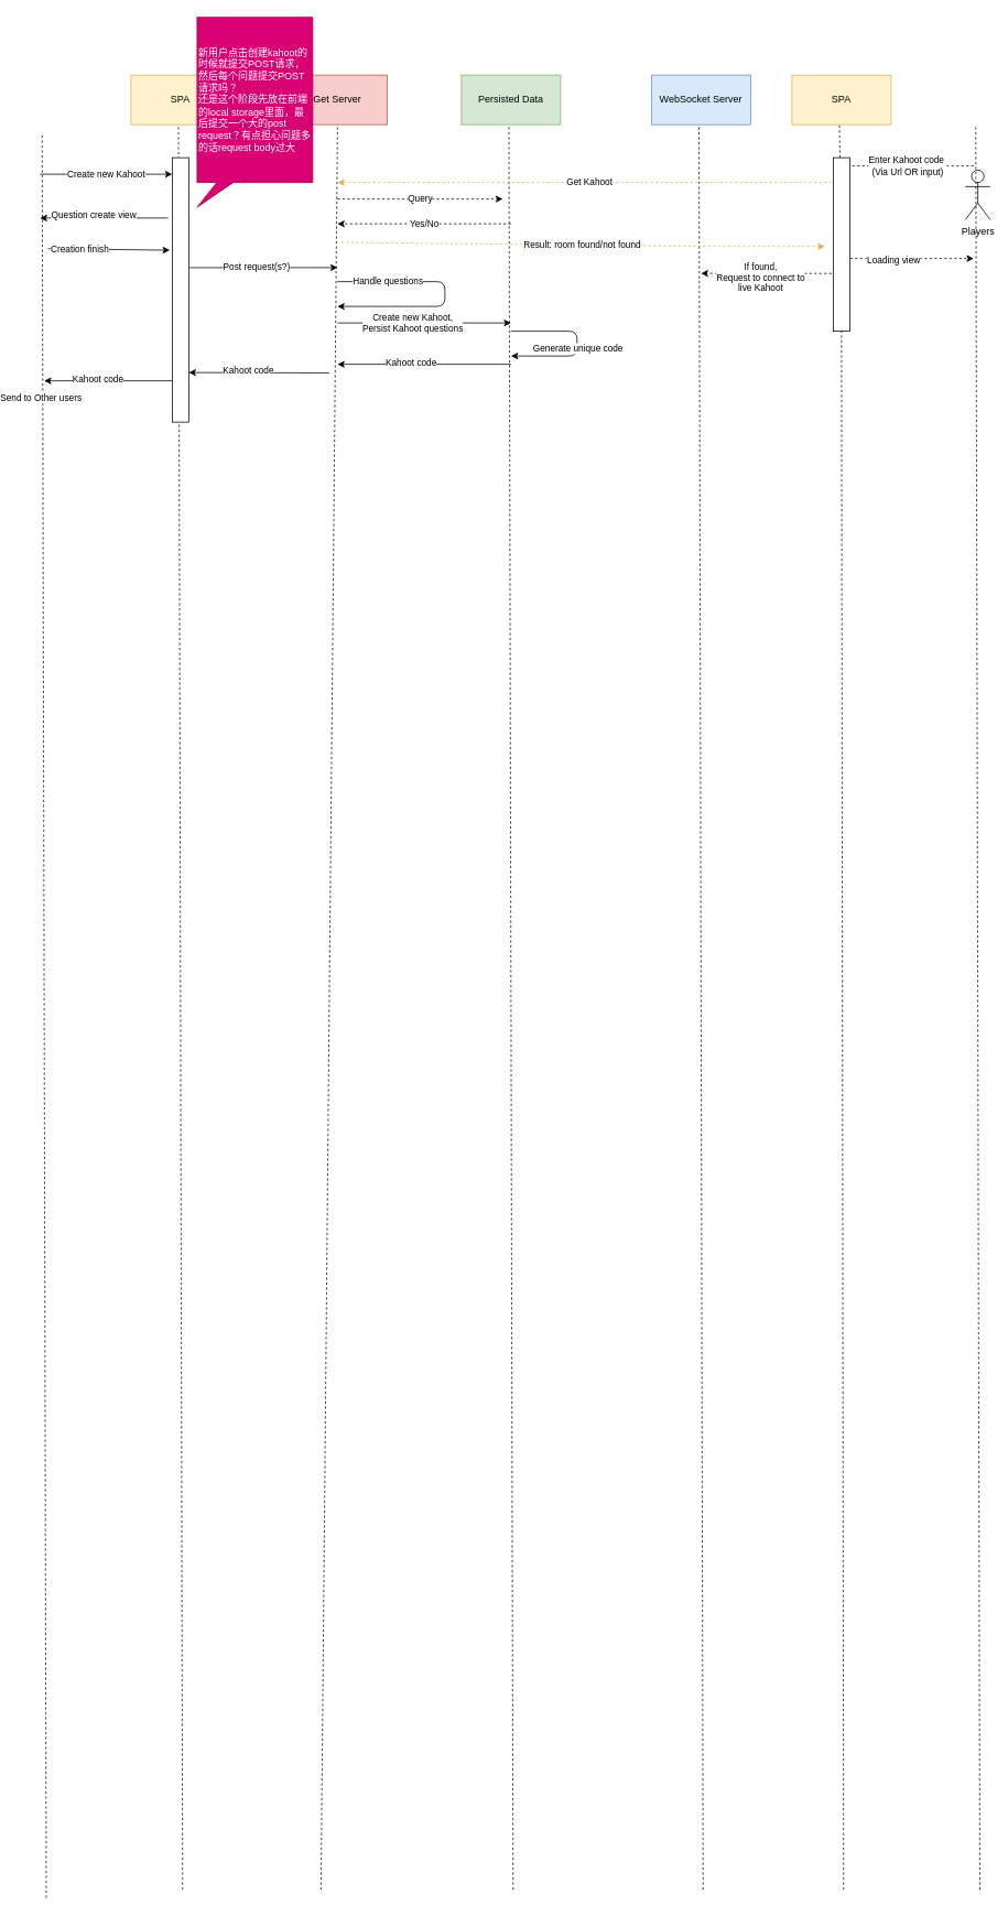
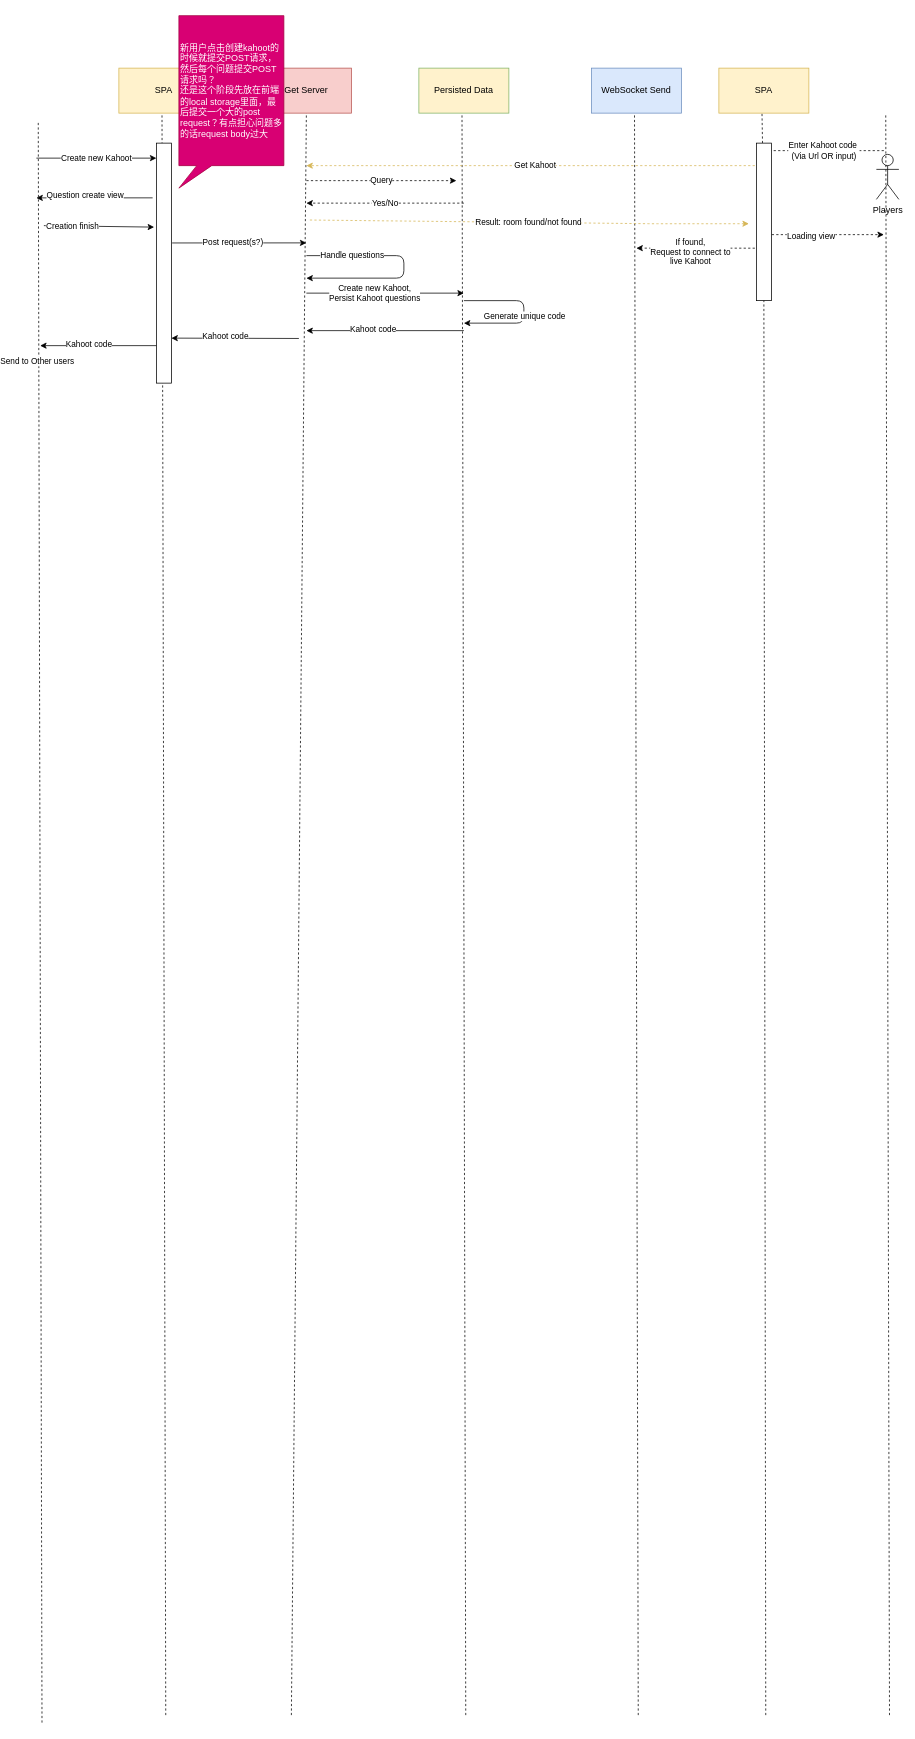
- <mxCell id="5" value="Persisted Data" style="rounded=0;whiteSpace=wrap;html=1;fillColor=#d5e8d4;strokeColor=#82b366;" vertex="1" parent="1"><mxGeometry x="540" y="90" width="120" height="60" as="geometry" /></mxCell>
+ <mxCell id="5" value="Persisted Data" style="rounded=0;whiteSpace=wrap;html=1;fillColor=#fff2cc;strokeColor=#82b366;" vertex="1" parent="1"><mxGeometry x="540" y="90" width="120" height="60" as="geometry" /></mxCell>
- <mxCell id="3" value="WebSocket Server" style="rounded=0;whiteSpace=wrap;html=1;fillColor=#dae8fc;strokeColor=#6c8ebf;" vertex="1" parent="1"><mxGeometry x="770" y="90" width="120" height="60" as="geometry" /></mxCell>
+ <mxCell id="3" value="WebSocket Send" style="rounded=0;whiteSpace=wrap;html=1;fillColor=#dae8fc;strokeColor=#6c8ebf;" vertex="1" parent="1"><mxGeometry x="770" y="90" width="120" height="60" as="geometry" /></mxCell>
